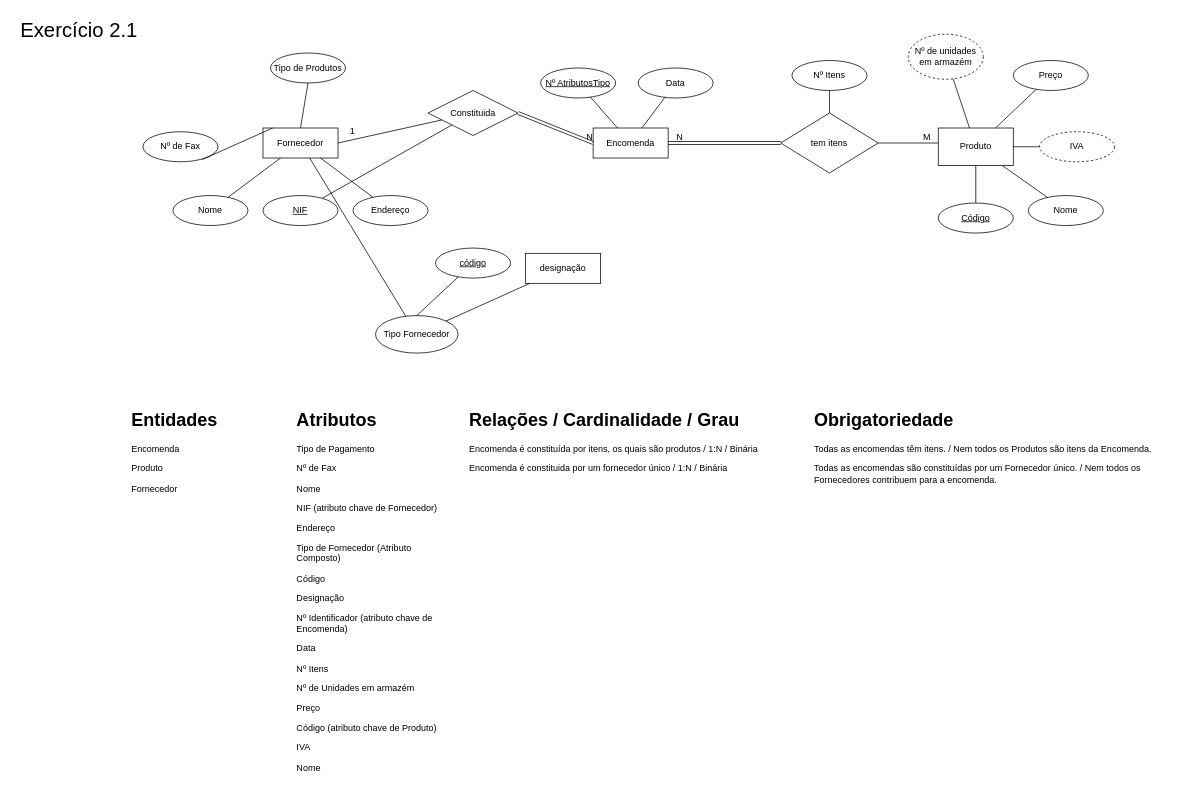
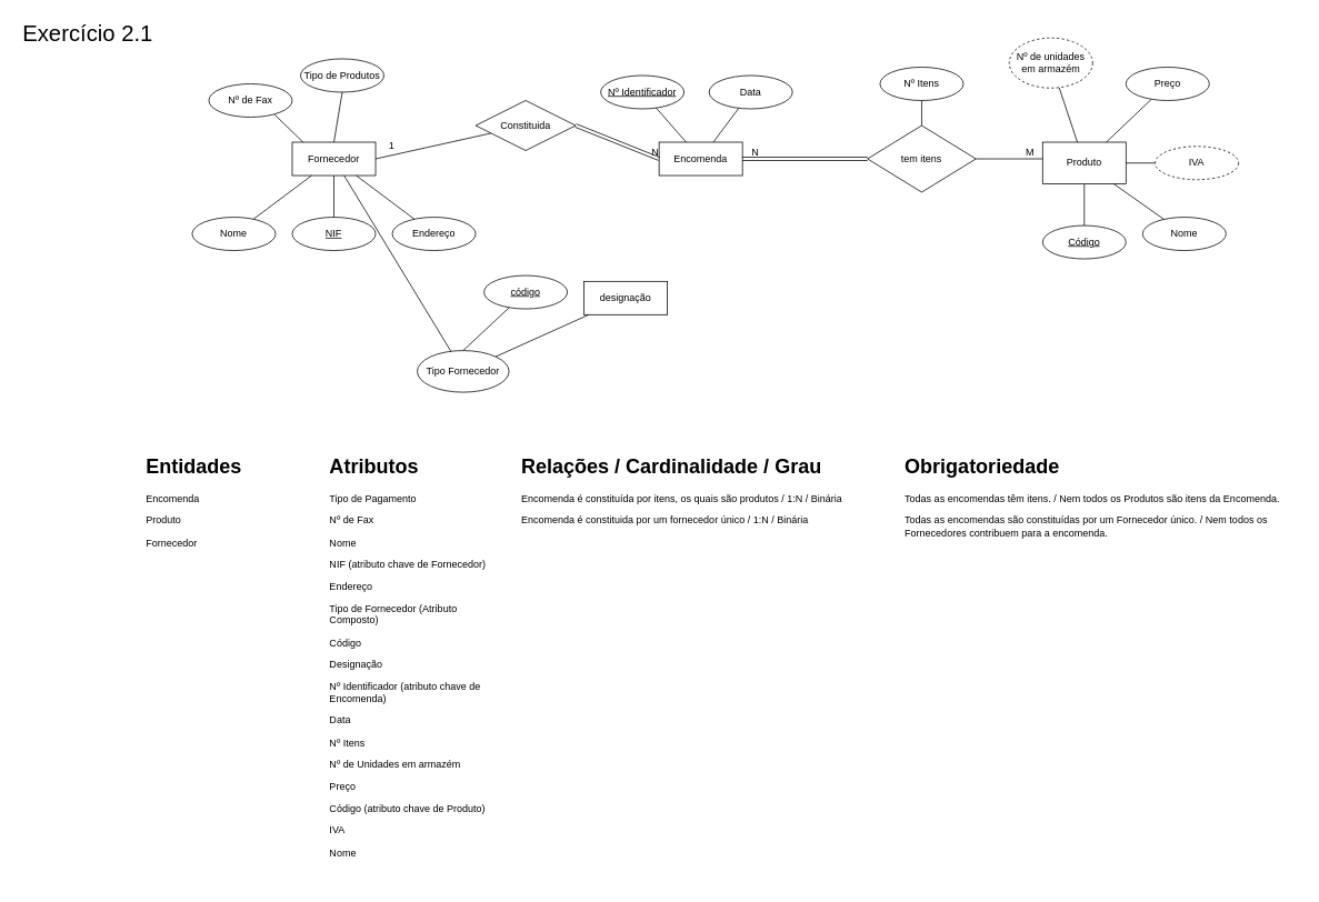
- <mxCell id="24" value="&lt;u&gt;Nº AtributosTipo&lt;/u&gt;" style="ellipse;whiteSpace=wrap;html=1;align=center;" parent="1" vertex="1"><mxGeometry x="720" y="90" width="100" height="40" as="geometry" /></mxCell>
+ <mxCell id="24" value="&lt;u&gt;Nº Identificador&lt;/u&gt;" style="ellipse;whiteSpace=wrap;html=1;align=center;" parent="1" vertex="1"><mxGeometry x="720" y="90" width="100" height="40" as="geometry" /></mxCell>
- <mxCell id="6" value="Nº de Fax" style="ellipse;whiteSpace=wrap;html=1;align=center;" parent="1" vertex="1"><mxGeometry x="190" y="175" width="100" height="40" as="geometry" /></mxCell>
+ <mxCell id="6" value="Nº de Fax" style="ellipse;whiteSpace=wrap;html=1;align=center;" parent="1" vertex="1"><mxGeometry x="250" y="100" width="100" height="40" as="geometry" /></mxCell>
- <mxCell id="10" value="" style="endArrow=none;html=1;rounded=0;" parent="1" source="4" target="20" edge="1"><mxGeometry relative="1" as="geometry"><mxPoint x="450" y="270" as="sourcePoint" /><mxPoint x="610" y="270" as="targetPoint" /></mxGeometry></mxCell>
+ <mxCell id="10" value="" style="endArrow=none;html=1;rounded=0;" parent="1" source="4" target="2" edge="1"><mxGeometry relative="1" as="geometry"><mxPoint x="450" y="270" as="sourcePoint" /><mxPoint x="610" y="270" as="targetPoint" /></mxGeometry></mxCell>
